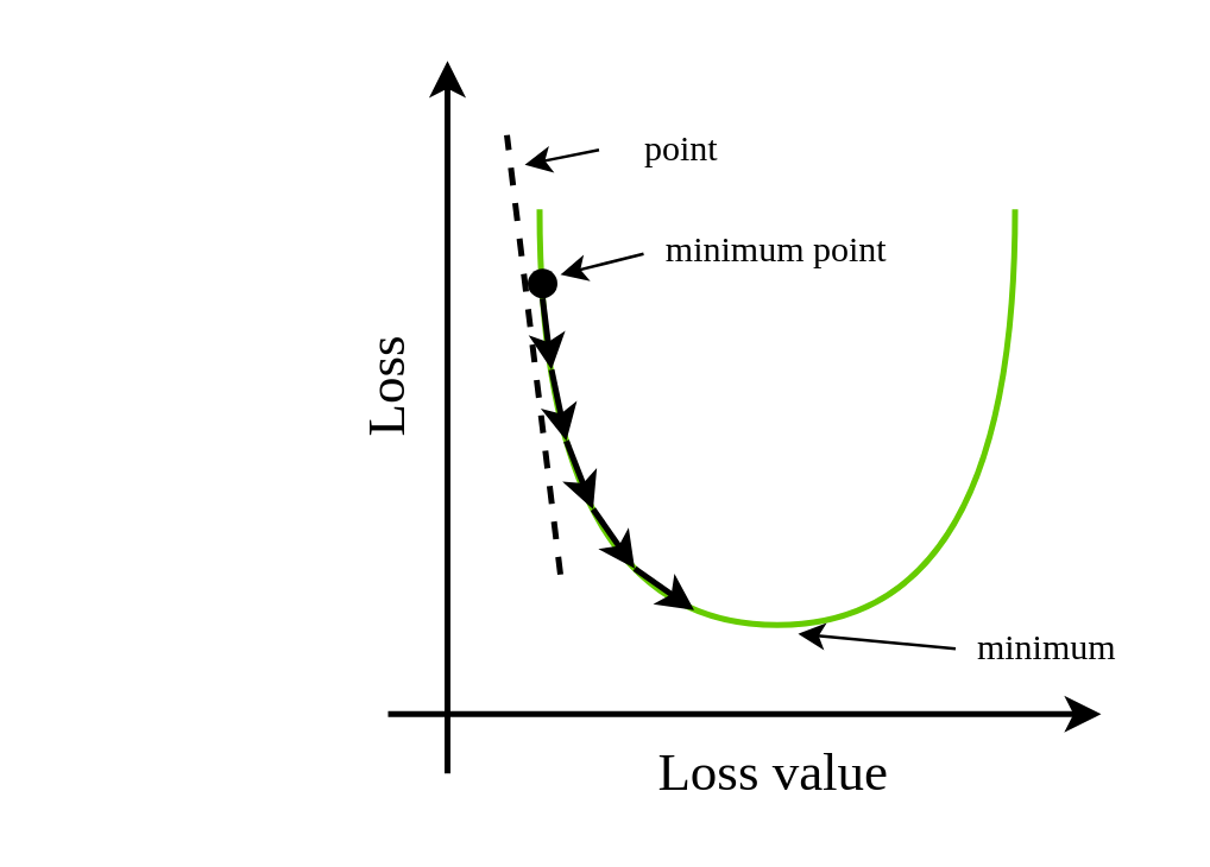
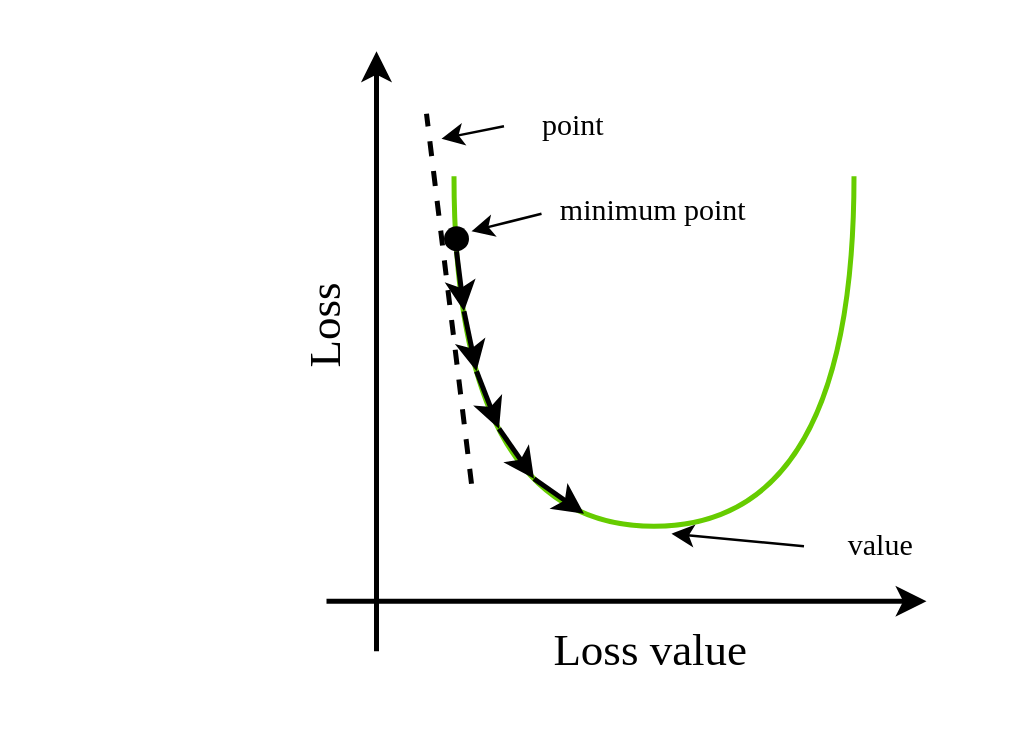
- <mxCell id="19" value="&lt;font face=&quot;lmodern&quot;&gt;minimum&lt;/font&gt;" style="text;html=1;strokeColor=none;fillColor=none;align=center;verticalAlign=middle;whiteSpace=wrap;rounded=0;" vertex="1" parent="1"><mxGeometry x="319" y="208" width="66" height="20" as="geometry" /></mxCell>
+ <mxCell id="19" value="&lt;font face=&quot;lmodern&quot;&gt;value&lt;/font&gt;" style="text;html=1;strokeColor=none;fillColor=none;align=center;verticalAlign=middle;whiteSpace=wrap;rounded=0;" vertex="1" parent="1"><mxGeometry x="319" y="208" width="66" height="20" as="geometry" /></mxCell>
